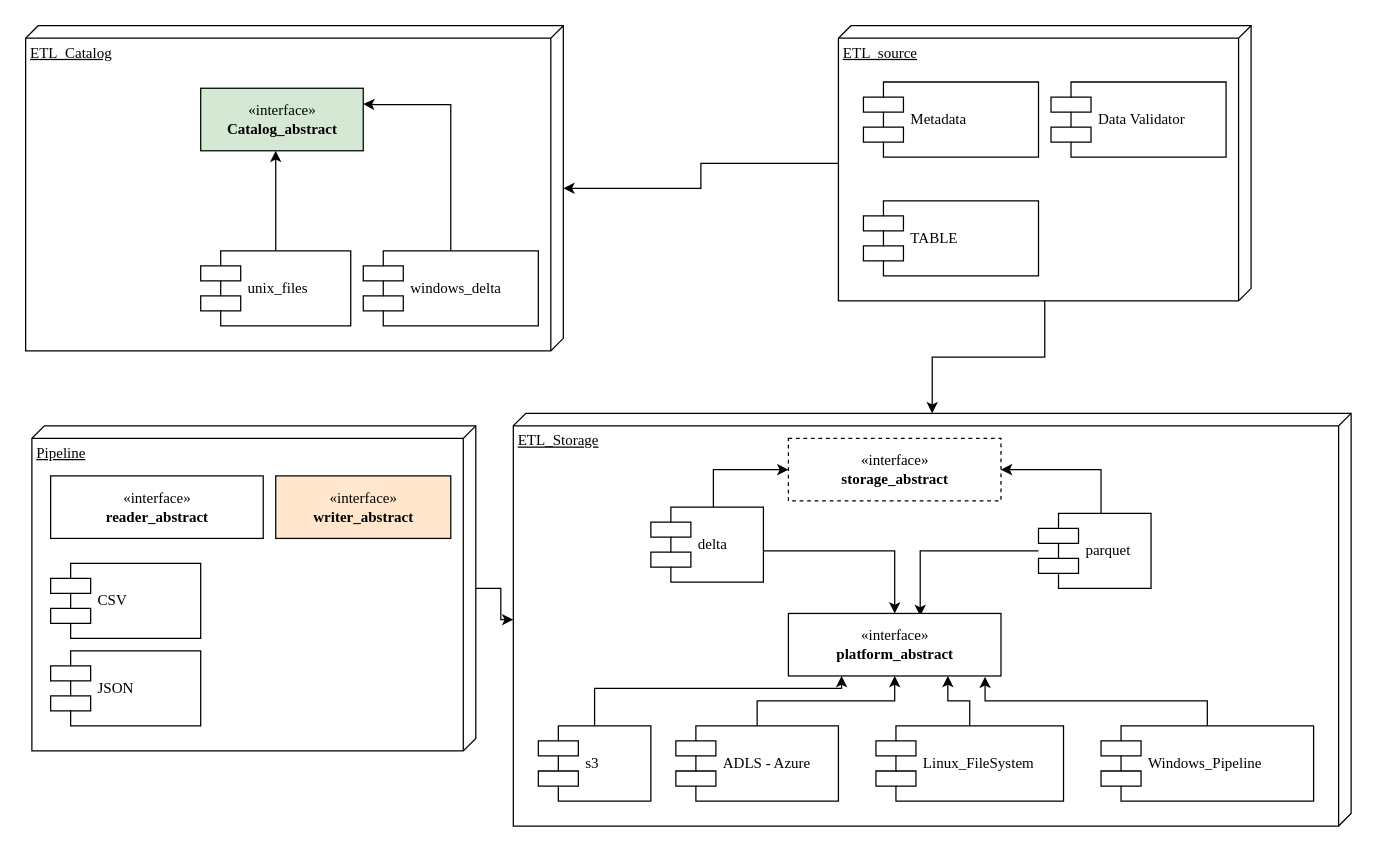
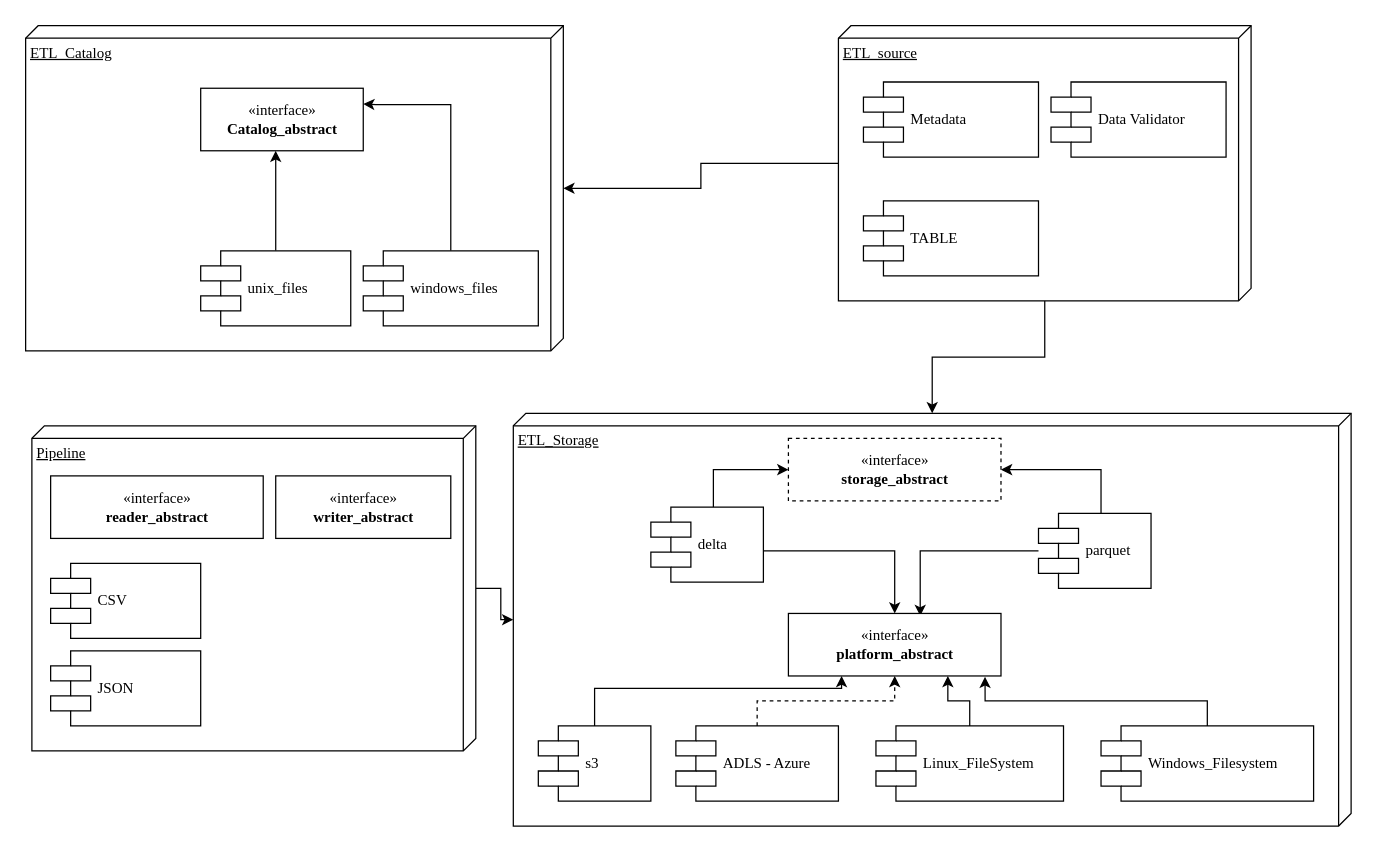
- <mxCell id="8" value="«interface»&lt;br&gt;&lt;b&gt;Catalog_abstract&lt;/b&gt;" style="html=1;rounded=0;shadow=0;comic=0;labelBackgroundColor=none;strokeWidth=1;fontFamily=Verdana;fontSize=12;align=center;fillColor=#d5e8d4;" parent="1" vertex="1"><mxGeometry x="160" y="70" width="130" height="50" as="geometry" /></mxCell>
+ <mxCell id="8" value="«interface»&lt;br&gt;&lt;b&gt;Catalog_abstract&lt;/b&gt;" style="html=1;rounded=0;shadow=0;comic=0;labelBackgroundColor=none;strokeWidth=1;fontFamily=Verdana;fontSize=12;align=center;" parent="1" vertex="1"><mxGeometry x="160" y="70" width="130" height="50" as="geometry" /></mxCell>
- <mxCell id="30" value="windows_delta" style="shape=component;align=left;spacingLeft=36;rounded=0;shadow=0;comic=0;labelBackgroundColor=none;strokeWidth=1;fontFamily=Verdana;fontSize=12;html=1;" vertex="1" parent="1"><mxGeometry x="290" y="200" width="140" height="60" as="geometry" /></mxCell>
+ <mxCell id="30" value="windows_files" style="shape=component;align=left;spacingLeft=36;rounded=0;shadow=0;comic=0;labelBackgroundColor=none;strokeWidth=1;fontFamily=Verdana;fontSize=12;html=1;" vertex="1" parent="1"><mxGeometry x="290" y="200" width="140" height="60" as="geometry" /></mxCell>
- <mxCell id="36" value="«interface»&lt;br&gt;&lt;b&gt;writer_abstract&lt;/b&gt;" style="html=1;rounded=0;shadow=0;comic=0;labelBackgroundColor=none;strokeWidth=1;fontFamily=Verdana;fontSize=12;align=center;fillColor=#ffe6cc;" vertex="1" parent="1"><mxGeometry x="220" y="380" width="140" height="50" as="geometry" /></mxCell>
+ <mxCell id="36" value="«interface»&lt;br&gt;&lt;b&gt;writer_abstract&lt;/b&gt;" style="html=1;rounded=0;shadow=0;comic=0;labelBackgroundColor=none;strokeWidth=1;fontFamily=Verdana;fontSize=12;align=center;" vertex="1" parent="1"><mxGeometry x="220" y="380" width="140" height="50" as="geometry" /></mxCell>
- <mxCell id="21" value="" style="edgeStyle=orthogonalEdgeStyle;rounded=0;orthogonalLoop=1;jettySize=auto;html=1;" edge="1" parent="1" source="22" target="18"><mxGeometry relative="1" as="geometry" /></mxCell>
+ <mxCell id="21" value="" style="edgeStyle=orthogonalEdgeStyle;rounded=0;orthogonalLoop=1;jettySize=auto;html=1;dashed=1;" edge="1" parent="1" source="22" target="18"><mxGeometry relative="1" as="geometry" /></mxCell>
- <mxCell id="26" value="Windows_Pipeline" style="shape=component;align=left;spacingLeft=36;rounded=0;shadow=0;comic=0;labelBackgroundColor=none;strokeWidth=1;fontFamily=Verdana;fontSize=12;html=1;" vertex="1" parent="1"><mxGeometry x="880" y="580" width="170" height="60" as="geometry" /></mxCell>
+ <mxCell id="26" value="Windows_Filesystem" style="shape=component;align=left;spacingLeft=36;rounded=0;shadow=0;comic=0;labelBackgroundColor=none;strokeWidth=1;fontFamily=Verdana;fontSize=12;html=1;" vertex="1" parent="1"><mxGeometry x="880" y="580" width="170" height="60" as="geometry" /></mxCell>
